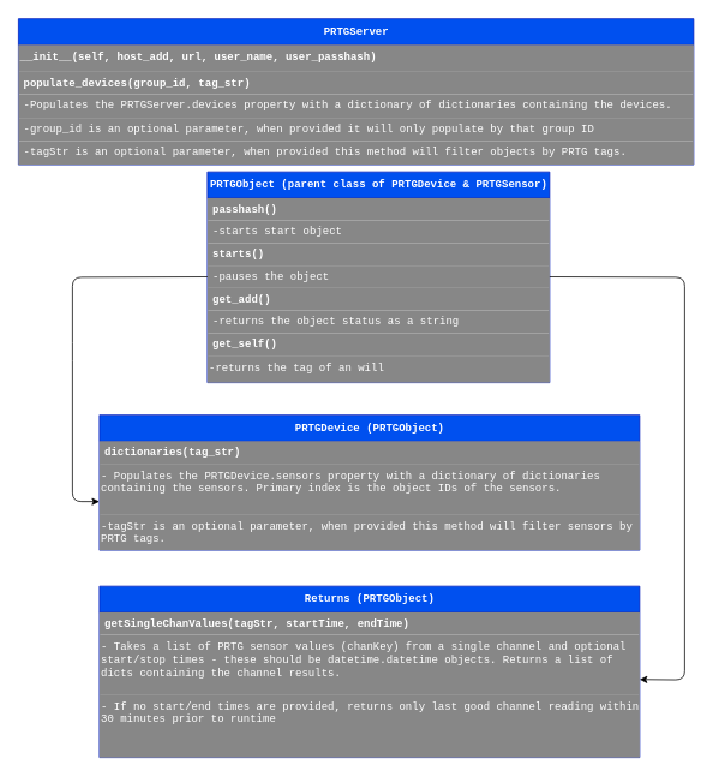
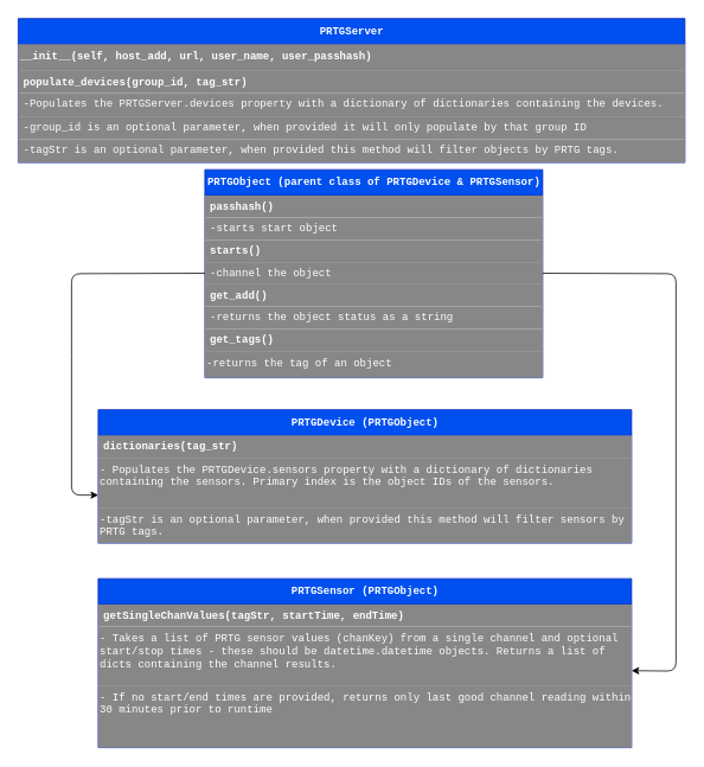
- <mxCell id="16" value="-pauses the object" style="text;html=1;strokeColor=none;fillColor=#878787;align=left;verticalAlign=middle;spacingLeft=4;spacingRight=4;overflow=hidden;rotatable=0;points=[[0,0.5],[1,0.5]];portConstraint=eastwest;fontFamily=Courier New;fontColor=#FFFFFF;labelBackgroundColor=none;" parent="12" vertex="1"><mxGeometry y="104" width="380" height="25" as="geometry" /></mxCell>
+ <mxCell id="16" value="-channel the object" style="text;html=1;strokeColor=none;fillColor=#878787;align=left;verticalAlign=middle;spacingLeft=4;spacingRight=4;overflow=hidden;rotatable=0;points=[[0,0.5],[1,0.5]];portConstraint=eastwest;fontFamily=Courier New;fontColor=#FFFFFF;labelBackgroundColor=none;" parent="12" vertex="1"><mxGeometry y="104" width="380" height="25" as="geometry" /></mxCell>
- <mxCell id="19" value="&lt;font&gt;&lt;b&gt;get_self()&lt;br&gt;&lt;/b&gt;&lt;/font&gt;" style="text;html=1;strokeColor=none;fillColor=#878787;align=left;verticalAlign=middle;spacingLeft=4;spacingRight=4;overflow=hidden;rotatable=0;points=[[0,0.5],[1,0.5]];portConstraint=eastwest;fontFamily=Courier New;fontColor=#FFFFFF;labelBackgroundColor=none;" parent="12" vertex="1"><mxGeometry y="179" width="380" height="25" as="geometry" /></mxCell>
+ <mxCell id="19" value="&lt;font&gt;&lt;b&gt;get_tags()&lt;br&gt;&lt;/b&gt;&lt;/font&gt;" style="text;html=1;strokeColor=none;fillColor=#878787;align=left;verticalAlign=middle;spacingLeft=4;spacingRight=4;overflow=hidden;rotatable=0;points=[[0,0.5],[1,0.5]];portConstraint=eastwest;fontFamily=Courier New;fontColor=#FFFFFF;labelBackgroundColor=none;" parent="12" vertex="1"><mxGeometry y="179" width="380" height="25" as="geometry" /></mxCell>
- <mxCell id="20" value="-returns the tag of an will" style="text;whiteSpace=wrap;html=1;fontFamily=Courier New;fontColor=#FFFFFF;labelBackgroundColor=none;fillColor=#878787;" parent="12" vertex="1"><mxGeometry y="204" width="380" height="30" as="geometry" /></mxCell>
+ <mxCell id="20" value="-returns the tag of an object" style="text;whiteSpace=wrap;html=1;fontFamily=Courier New;fontColor=#FFFFFF;labelBackgroundColor=none;fillColor=#878787;" parent="12" vertex="1"><mxGeometry y="204" width="380" height="30" as="geometry" /></mxCell>
- <mxCell id="21" value="&lt;b&gt;Returns (PRTGObject)&lt;/b&gt;" style="swimlane;fontStyle=0;align=center;verticalAlign=middle;childLayout=stackLayout;horizontal=1;startSize=29;horizontalStack=0;resizeParent=1;resizeParentMax=0;resizeLast=0;collapsible=0;marginBottom=0;html=1;fontFamily=Courier New;fontColor=#FFFFFF;labelBackgroundColor=none;fillColor=#0050ef;strokeColor=#001DBC;" parent="1" vertex="1"><mxGeometry x="110" y="650" width="600" height="190" as="geometry" /></mxCell>
+ <mxCell id="21" value="&lt;b&gt;PRTGSensor (PRTGObject)&lt;/b&gt;" style="swimlane;fontStyle=0;align=center;verticalAlign=middle;childLayout=stackLayout;horizontal=1;startSize=29;horizontalStack=0;resizeParent=1;resizeParentMax=0;resizeLast=0;collapsible=0;marginBottom=0;html=1;fontFamily=Courier New;fontColor=#FFFFFF;labelBackgroundColor=none;fillColor=#0050ef;strokeColor=#001DBC;" parent="1" vertex="1"><mxGeometry x="110" y="650" width="600" height="190" as="geometry" /></mxCell>
